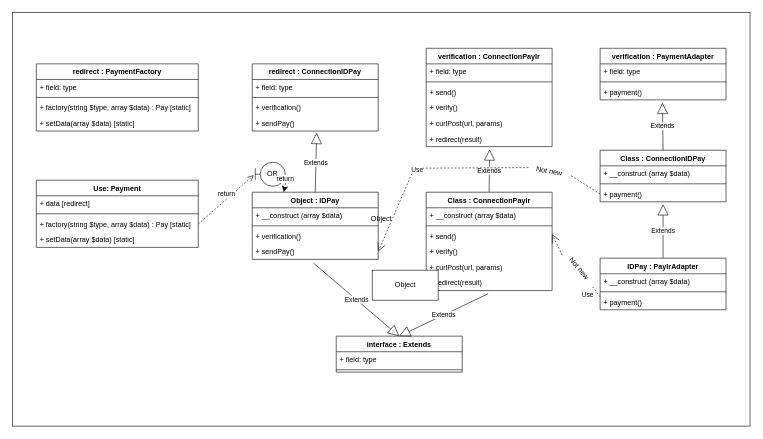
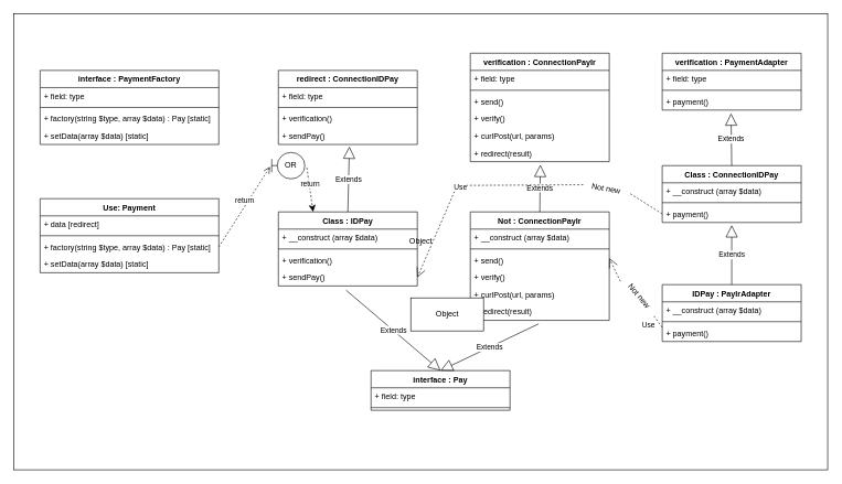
- <mxCell id="54" value="redirect : PaymentFactory" style="swimlane;fontStyle=1;align=center;verticalAlign=top;childLayout=stackLayout;horizontal=1;startSize=26;horizontalStack=0;resizeParent=1;resizeParentMax=0;resizeLast=0;collapsible=1;marginBottom=0;" vertex="1" parent="1"><mxGeometry x="60" y="106" width="270" height="112" as="geometry" /></mxCell>
+ <mxCell id="54" value="interface : PaymentFactory" style="swimlane;fontStyle=1;align=center;verticalAlign=top;childLayout=stackLayout;horizontal=1;startSize=26;horizontalStack=0;resizeParent=1;resizeParentMax=0;resizeLast=0;collapsible=1;marginBottom=0;" vertex="1" parent="1"><mxGeometry x="60" y="106" width="270" height="112" as="geometry" /></mxCell>
- <mxCell id="64" value="OR" style="shape=umlBoundary;whiteSpace=wrap;html=1;" vertex="1" parent="1"><mxGeometry x="425" y="270" width="50" height="40" as="geometry" /></mxCell>
+ <mxCell id="64" value="OR" style="shape=umlBoundary;whiteSpace=wrap;html=1;" vertex="1" parent="1"><mxGeometry x="410" y="230" width="50" height="40" as="geometry" /></mxCell>
- <mxCell id="15" value="Object : IDPay" style="swimlane;fontStyle=1;align=center;verticalAlign=top;childLayout=stackLayout;horizontal=1;startSize=26;horizontalStack=0;resizeParent=1;resizeParentMax=0;resizeLast=0;collapsible=1;marginBottom=0;" vertex="1" parent="1"><mxGeometry x="420" y="320" width="210" height="112" as="geometry" /></mxCell>
+ <mxCell id="15" value="Class : IDPay" style="swimlane;fontStyle=1;align=center;verticalAlign=top;childLayout=stackLayout;horizontal=1;startSize=26;horizontalStack=0;resizeParent=1;resizeParentMax=0;resizeLast=0;collapsible=1;marginBottom=0;" vertex="1" parent="1"><mxGeometry x="420" y="320" width="210" height="112" as="geometry" /></mxCell>
- <mxCell id="20" value="Class : ConnectionPayIr" style="swimlane;fontStyle=1;align=center;verticalAlign=top;childLayout=stackLayout;horizontal=1;startSize=26;horizontalStack=0;resizeParent=1;resizeParentMax=0;resizeLast=0;collapsible=1;marginBottom=0;" vertex="1" parent="1"><mxGeometry x="710" y="320" width="210" height="164" as="geometry" /></mxCell>
+ <mxCell id="20" value="Not : ConnectionPayIr" style="swimlane;fontStyle=1;align=center;verticalAlign=top;childLayout=stackLayout;horizontal=1;startSize=26;horizontalStack=0;resizeParent=1;resizeParentMax=0;resizeLast=0;collapsible=1;marginBottom=0;" vertex="1" parent="1"><mxGeometry x="710" y="320" width="210" height="164" as="geometry" /></mxCell>
- <mxCell id="29" value="interface : Extends" style="swimlane;fontStyle=1;align=center;verticalAlign=top;childLayout=stackLayout;horizontal=1;startSize=26;horizontalStack=0;resizeParent=1;resizeParentMax=0;resizeLast=0;collapsible=1;marginBottom=0;" vertex="1" parent="1"><mxGeometry x="560" y="560" width="210" height="60" as="geometry" /></mxCell>
+ <mxCell id="29" value="interface : Pay" style="swimlane;fontStyle=1;align=center;verticalAlign=top;childLayout=stackLayout;horizontal=1;startSize=26;horizontalStack=0;resizeParent=1;resizeParentMax=0;resizeLast=0;collapsible=1;marginBottom=0;" vertex="1" parent="1"><mxGeometry x="560" y="560" width="210" height="60" as="geometry" /></mxCell>
